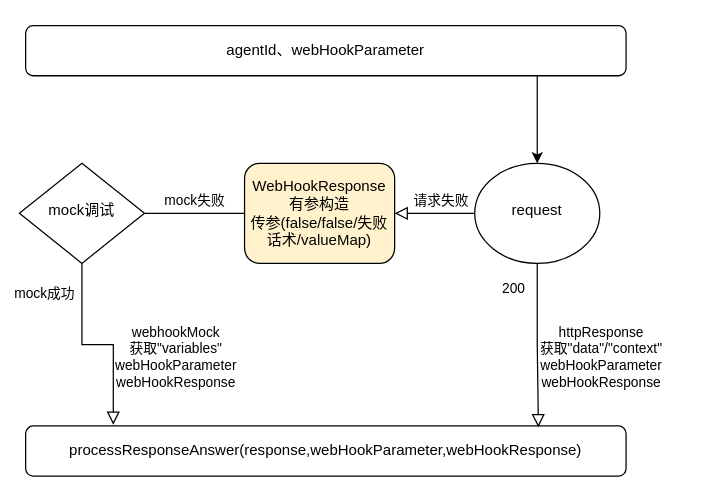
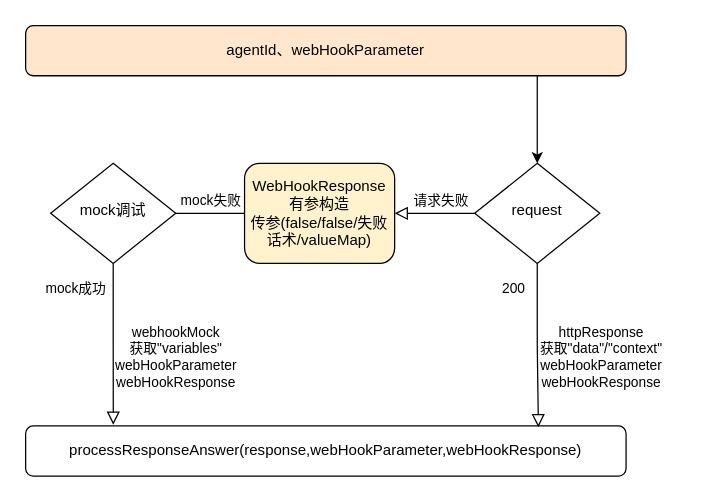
- <mxCell id="3" value="agentId、webHookParameter" style="rounded=1;whiteSpace=wrap;html=1;fontSize=12;glass=0;strokeWidth=1;shadow=0;" parent="1" vertex="1"><mxGeometry x="20" y="20" width="480" height="40" as="geometry" /></mxCell>
+ <mxCell id="3" value="agentId、webHookParameter" style="rounded=1;whiteSpace=wrap;html=1;fontSize=12;glass=0;strokeWidth=1;shadow=0;fillColor=#ffe6cc;" parent="1" vertex="1"><mxGeometry x="20" y="20" width="480" height="40" as="geometry" /></mxCell>
- <mxCell id="6" value="mock调试" style="rhombus;whiteSpace=wrap;html=1;shadow=0;fontFamily=Helvetica;fontSize=12;align=center;strokeWidth=1;spacing=6;spacingTop=-4;" parent="1" vertex="1"><mxGeometry x="15" y="130" width="100" height="80" as="geometry" /></mxCell>
+ <mxCell id="6" value="mock调试" style="rhombus;whiteSpace=wrap;html=1;shadow=0;fontFamily=Helvetica;fontSize=12;align=center;strokeWidth=1;spacing=6;spacingTop=-4;" parent="1" vertex="1"><mxGeometry x="40" y="130" width="100" height="80" as="geometry" /></mxCell>
- <mxCell id="11" value="request" style="ellipse;whiteSpace=wrap;html=1;shadow=0;fontFamily=Helvetica;fontSize=12;align=center;strokeWidth=1;spacing=6;spacingTop=-4;" parent="1" vertex="1"><mxGeometry x="379" y="130" width="100" height="80" as="geometry" /></mxCell>
+ <mxCell id="11" value="request" style="rhombus;whiteSpace=wrap;html=1;shadow=0;fontFamily=Helvetica;fontSize=12;align=center;strokeWidth=1;spacing=6;spacingTop=-4;" parent="1" vertex="1"><mxGeometry x="379" y="130" width="100" height="80" as="geometry" /></mxCell>
